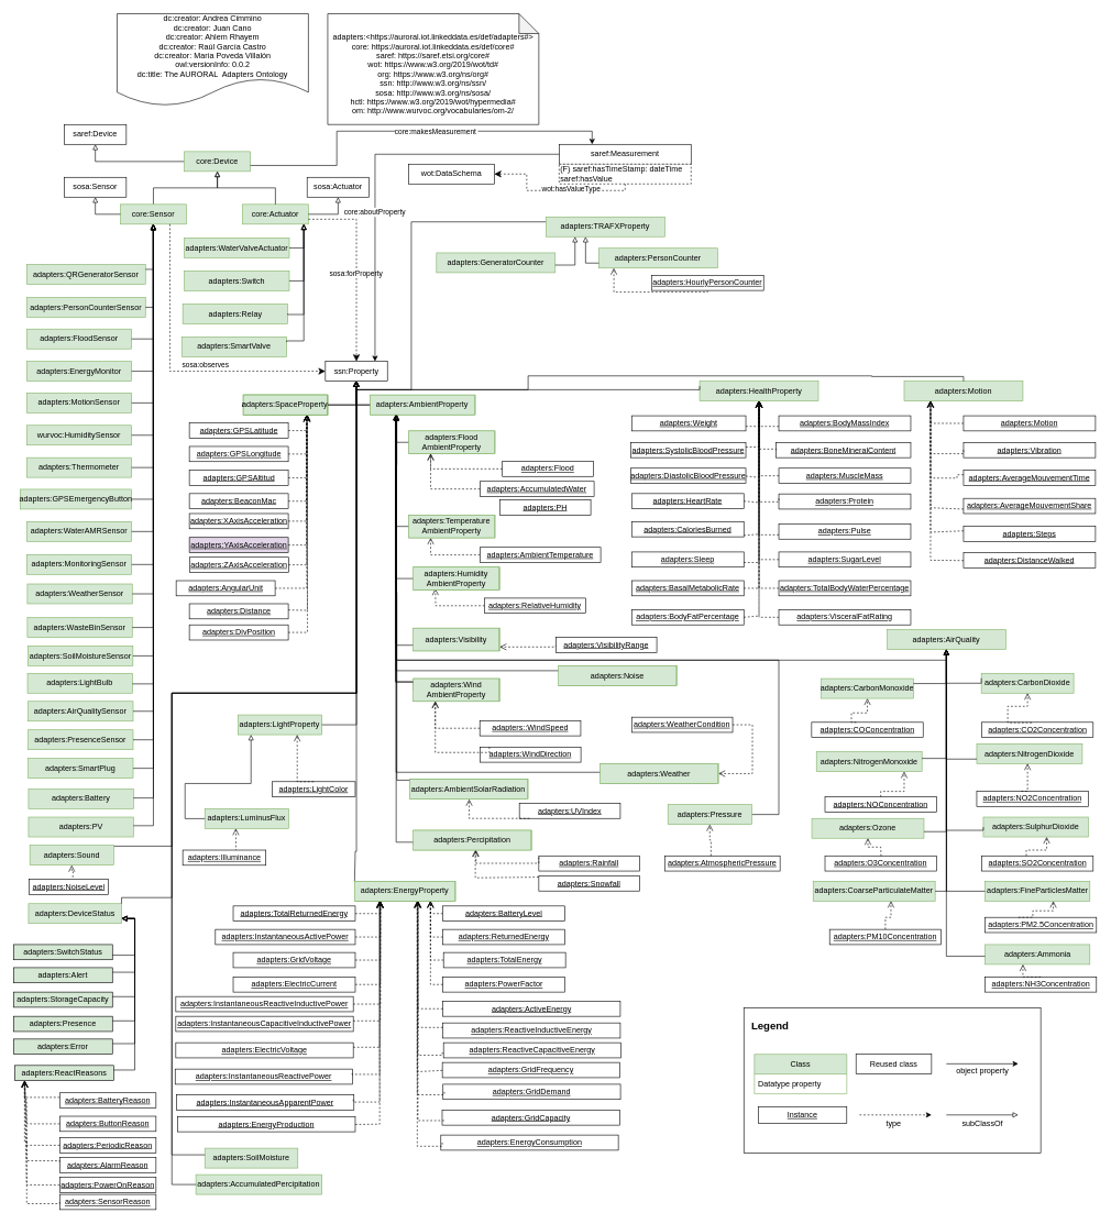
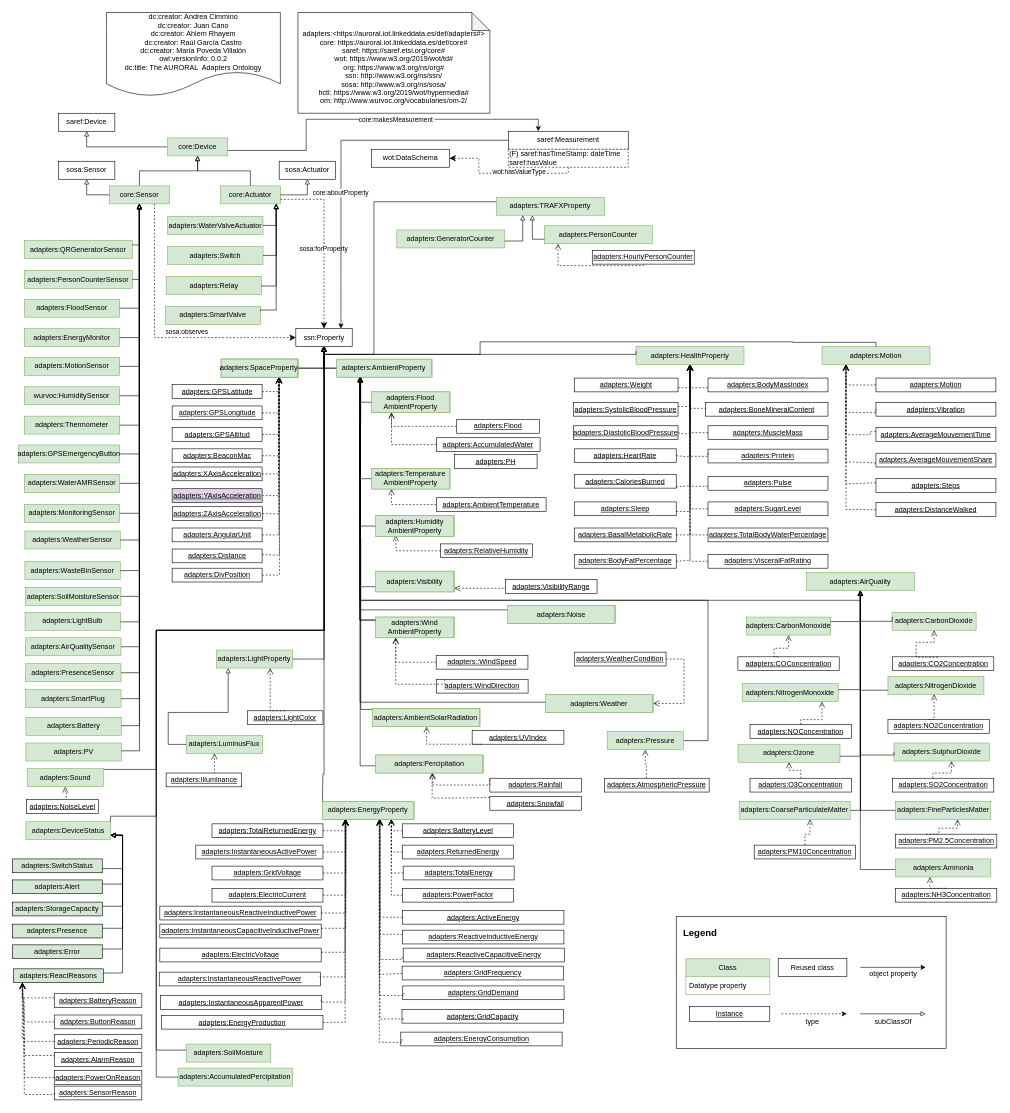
- <mxCell id="108" value="&lt;u&gt;adapters:AngularUnit&lt;/u&gt;" style="rounded=0;whiteSpace=wrap;html=1;snapToPoint=1;points=[[0.1,0],[0.2,0],[0.3,0],[0.4,0],[0.5,0],[0.6,0],[0.7,0],[0.8,0],[0.9,0],[0,0.1],[0,0.3],[0,0.5],[0,0.7],[0,0.9],[0.1,1],[0.2,1],[0.3,1],[0.4,1],[0.5,1],[0.6,1],[0.7,1],[0.8,1],[0.9,1],[1,0.1],[1,0.3],[1,0.5],[1,0.7],[1,0.9]];" parent="1" vertex="1"><mxGeometry x="266.5" y="879.5" width="150" height="23" as="geometry" /></mxCell>
+ <mxCell id="108" value="&lt;u&gt;adapters:AngularUnit&lt;/u&gt;" style="rounded=0;whiteSpace=wrap;html=1;snapToPoint=1;points=[[0.1,0],[0.2,0],[0.3,0],[0.4,0],[0.5,0],[0.6,0],[0.7,0],[0.8,0],[0.9,0],[0,0.1],[0,0.3],[0,0.5],[0,0.7],[0,0.9],[0.1,1],[0.2,1],[0.3,1],[0.4,1],[0.5,1],[0.6,1],[0.7,1],[0.8,1],[0.9,1],[1,0.1],[1,0.3],[1,0.5],[1,0.7],[1,0.9]];" parent="1" vertex="1"><mxGeometry x="286.5" y="879.5" width="150" height="23" as="geometry" /></mxCell>
